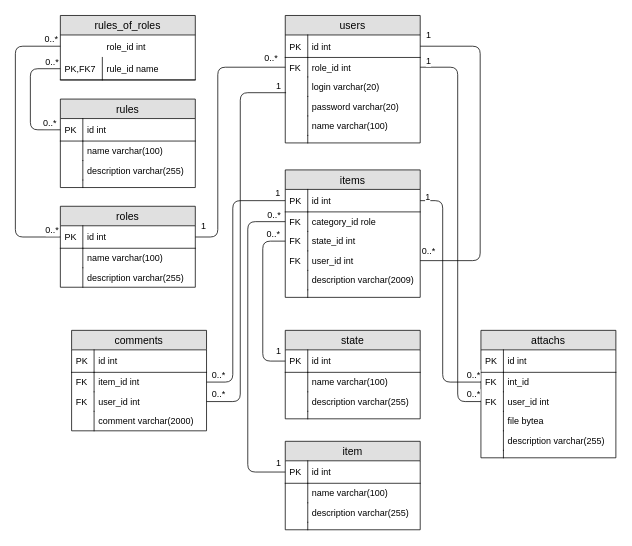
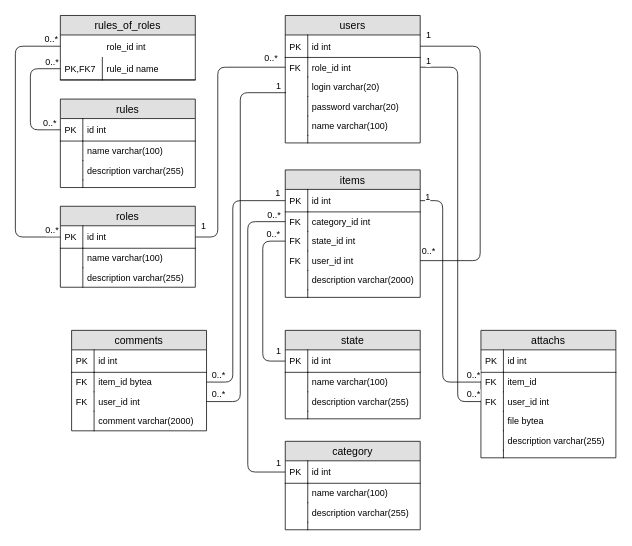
- <mxCell id="34" value="category_id role" style="shape=partialRectangle;top=0;left=0;right=0;bottom=0;align=left;verticalAlign=top;fillColor=none;spacingLeft=34;spacingRight=4;overflow=hidden;rotatable=0;points=[[0,0.5],[1,0.5]];portConstraint=eastwest;dropTarget=0;fontSize=12;" vertex="1" parent="31"><mxGeometry y="56" width="180" height="26" as="geometry" /></mxCell>
+ <mxCell id="34" value="category_id int" style="shape=partialRectangle;top=0;left=0;right=0;bottom=0;align=left;verticalAlign=top;fillColor=none;spacingLeft=34;spacingRight=4;overflow=hidden;rotatable=0;points=[[0,0.5],[1,0.5]];portConstraint=eastwest;dropTarget=0;fontSize=12;" vertex="1" parent="31"><mxGeometry y="56" width="180" height="26" as="geometry" /></mxCell>
- <mxCell id="40" value="description varchar(2009)" style="shape=partialRectangle;top=0;left=0;right=0;bottom=0;align=left;verticalAlign=top;fillColor=none;spacingLeft=34;spacingRight=4;overflow=hidden;rotatable=0;points=[[0,0.5],[1,0.5]];portConstraint=eastwest;dropTarget=0;fontSize=12;" vertex="1" parent="31"><mxGeometry y="134" width="180" height="26" as="geometry" /></mxCell>
+ <mxCell id="40" value="description varchar(2000)" style="shape=partialRectangle;top=0;left=0;right=0;bottom=0;align=left;verticalAlign=top;fillColor=none;spacingLeft=34;spacingRight=4;overflow=hidden;rotatable=0;points=[[0,0.5],[1,0.5]];portConstraint=eastwest;dropTarget=0;fontSize=12;" vertex="1" parent="31"><mxGeometry y="134" width="180" height="26" as="geometry" /></mxCell>
- <mxCell id="47" value="item_id int" style="shape=partialRectangle;top=0;left=0;right=0;bottom=0;align=left;verticalAlign=top;fillColor=none;spacingLeft=34;spacingRight=4;overflow=hidden;rotatable=0;points=[[0,0.5],[1,0.5]];portConstraint=eastwest;dropTarget=0;fontSize=12;" vertex="1" parent="44"><mxGeometry y="56" width="180" height="26" as="geometry" /></mxCell>
+ <mxCell id="47" value="item_id bytea" style="shape=partialRectangle;top=0;left=0;right=0;bottom=0;align=left;verticalAlign=top;fillColor=none;spacingLeft=34;spacingRight=4;overflow=hidden;rotatable=0;points=[[0,0.5],[1,0.5]];portConstraint=eastwest;dropTarget=0;fontSize=12;" vertex="1" parent="44"><mxGeometry y="56" width="180" height="26" as="geometry" /></mxCell>
- <mxCell id="56" value="int_id" style="shape=partialRectangle;top=0;left=0;right=0;bottom=0;align=left;verticalAlign=top;fillColor=none;spacingLeft=34;spacingRight=4;overflow=hidden;rotatable=0;points=[[0,0.5],[1,0.5]];portConstraint=eastwest;dropTarget=0;fontSize=12;" vertex="1" parent="53"><mxGeometry y="56" width="180" height="26" as="geometry" /></mxCell>
+ <mxCell id="56" value="item_id" style="shape=partialRectangle;top=0;left=0;right=0;bottom=0;align=left;verticalAlign=top;fillColor=none;spacingLeft=34;spacingRight=4;overflow=hidden;rotatable=0;points=[[0,0.5],[1,0.5]];portConstraint=eastwest;dropTarget=0;fontSize=12;" vertex="1" parent="53"><mxGeometry y="56" width="180" height="26" as="geometry" /></mxCell>
- <mxCell id="66" value="item" style="swimlane;fontStyle=0;childLayout=stackLayout;horizontal=1;startSize=26;fillColor=#e0e0e0;horizontalStack=0;resizeParent=1;resizeParentMax=0;resizeLast=0;collapsible=1;marginBottom=0;swimlaneFillColor=#ffffff;align=center;fontSize=14;" vertex="1" parent="1"><mxGeometry x="380" y="588" width="180" height="118" as="geometry" /></mxCell>
+ <mxCell id="66" value="category" style="swimlane;fontStyle=0;childLayout=stackLayout;horizontal=1;startSize=26;fillColor=#e0e0e0;horizontalStack=0;resizeParent=1;resizeParentMax=0;resizeLast=0;collapsible=1;marginBottom=0;swimlaneFillColor=#ffffff;align=center;fontSize=14;" vertex="1" parent="1"><mxGeometry x="380" y="588" width="180" height="118" as="geometry" /></mxCell>
